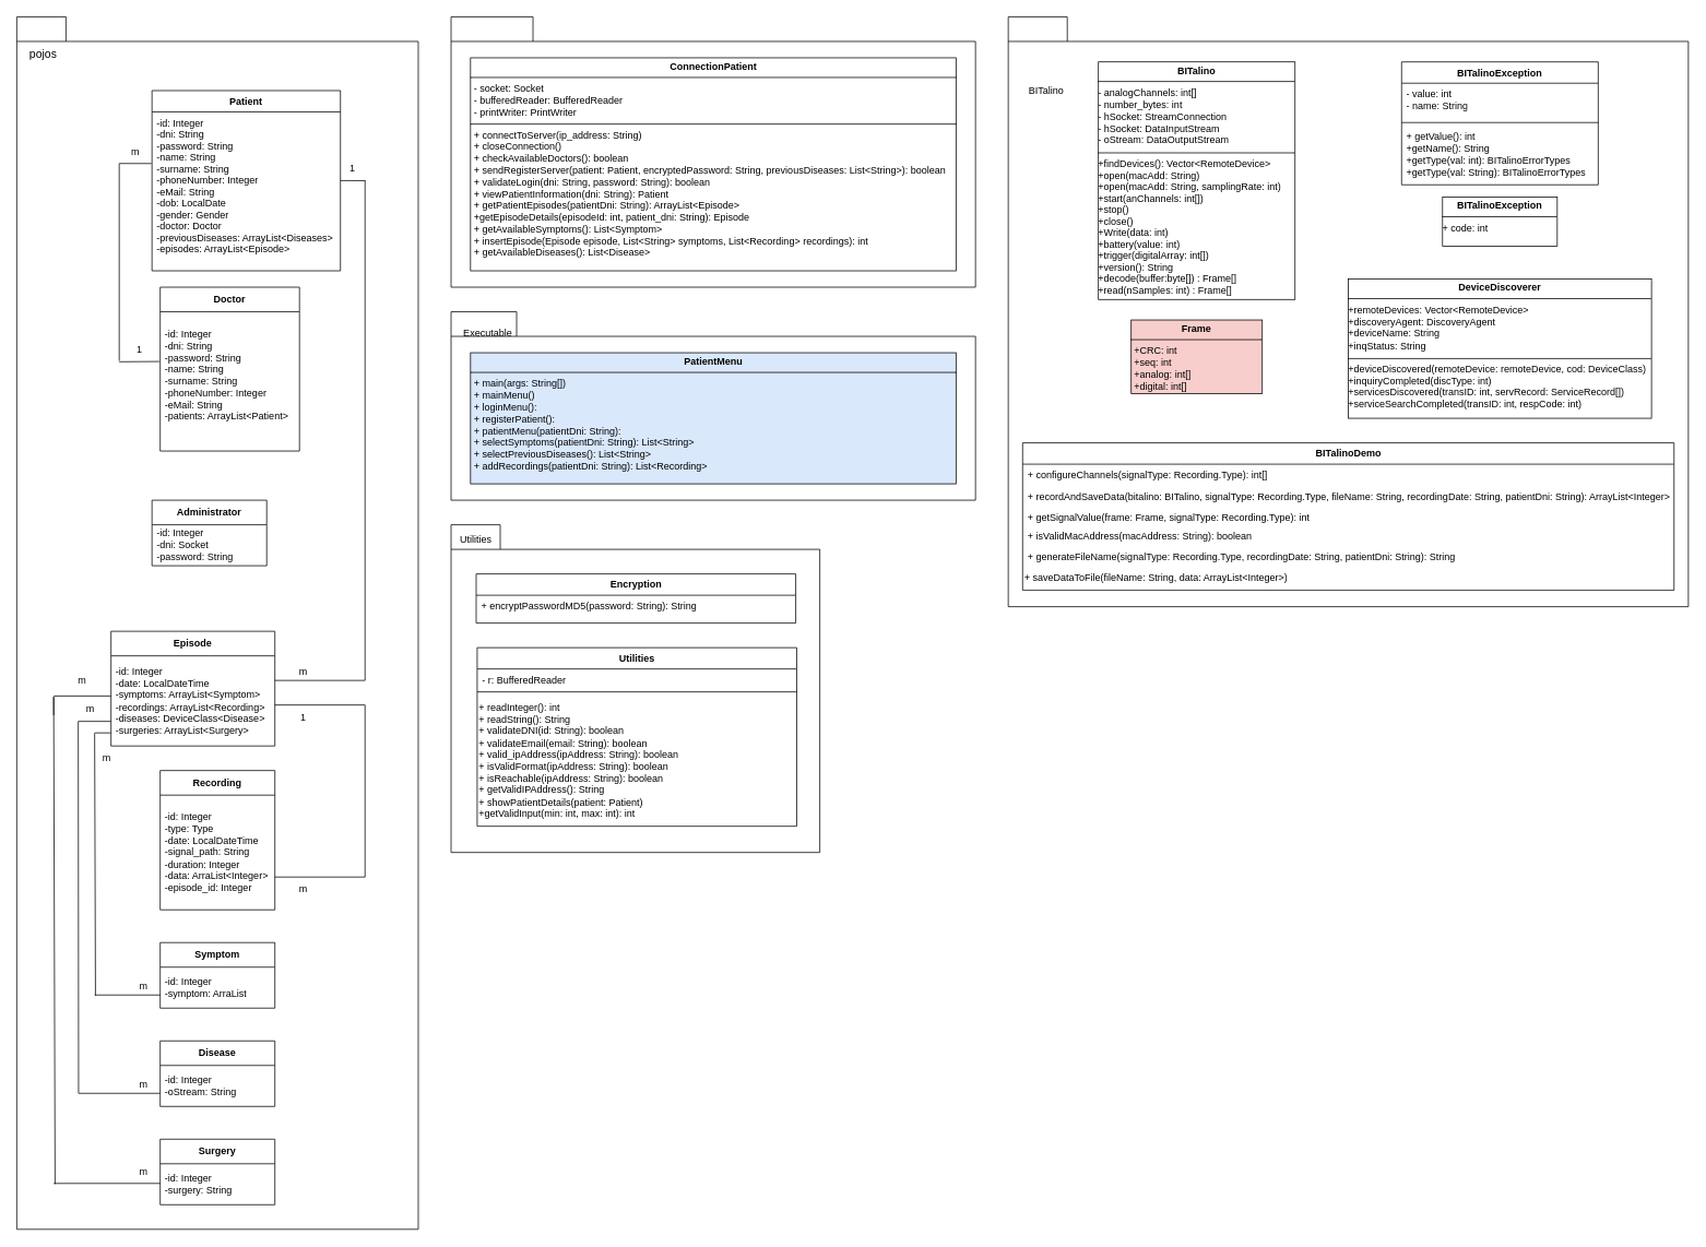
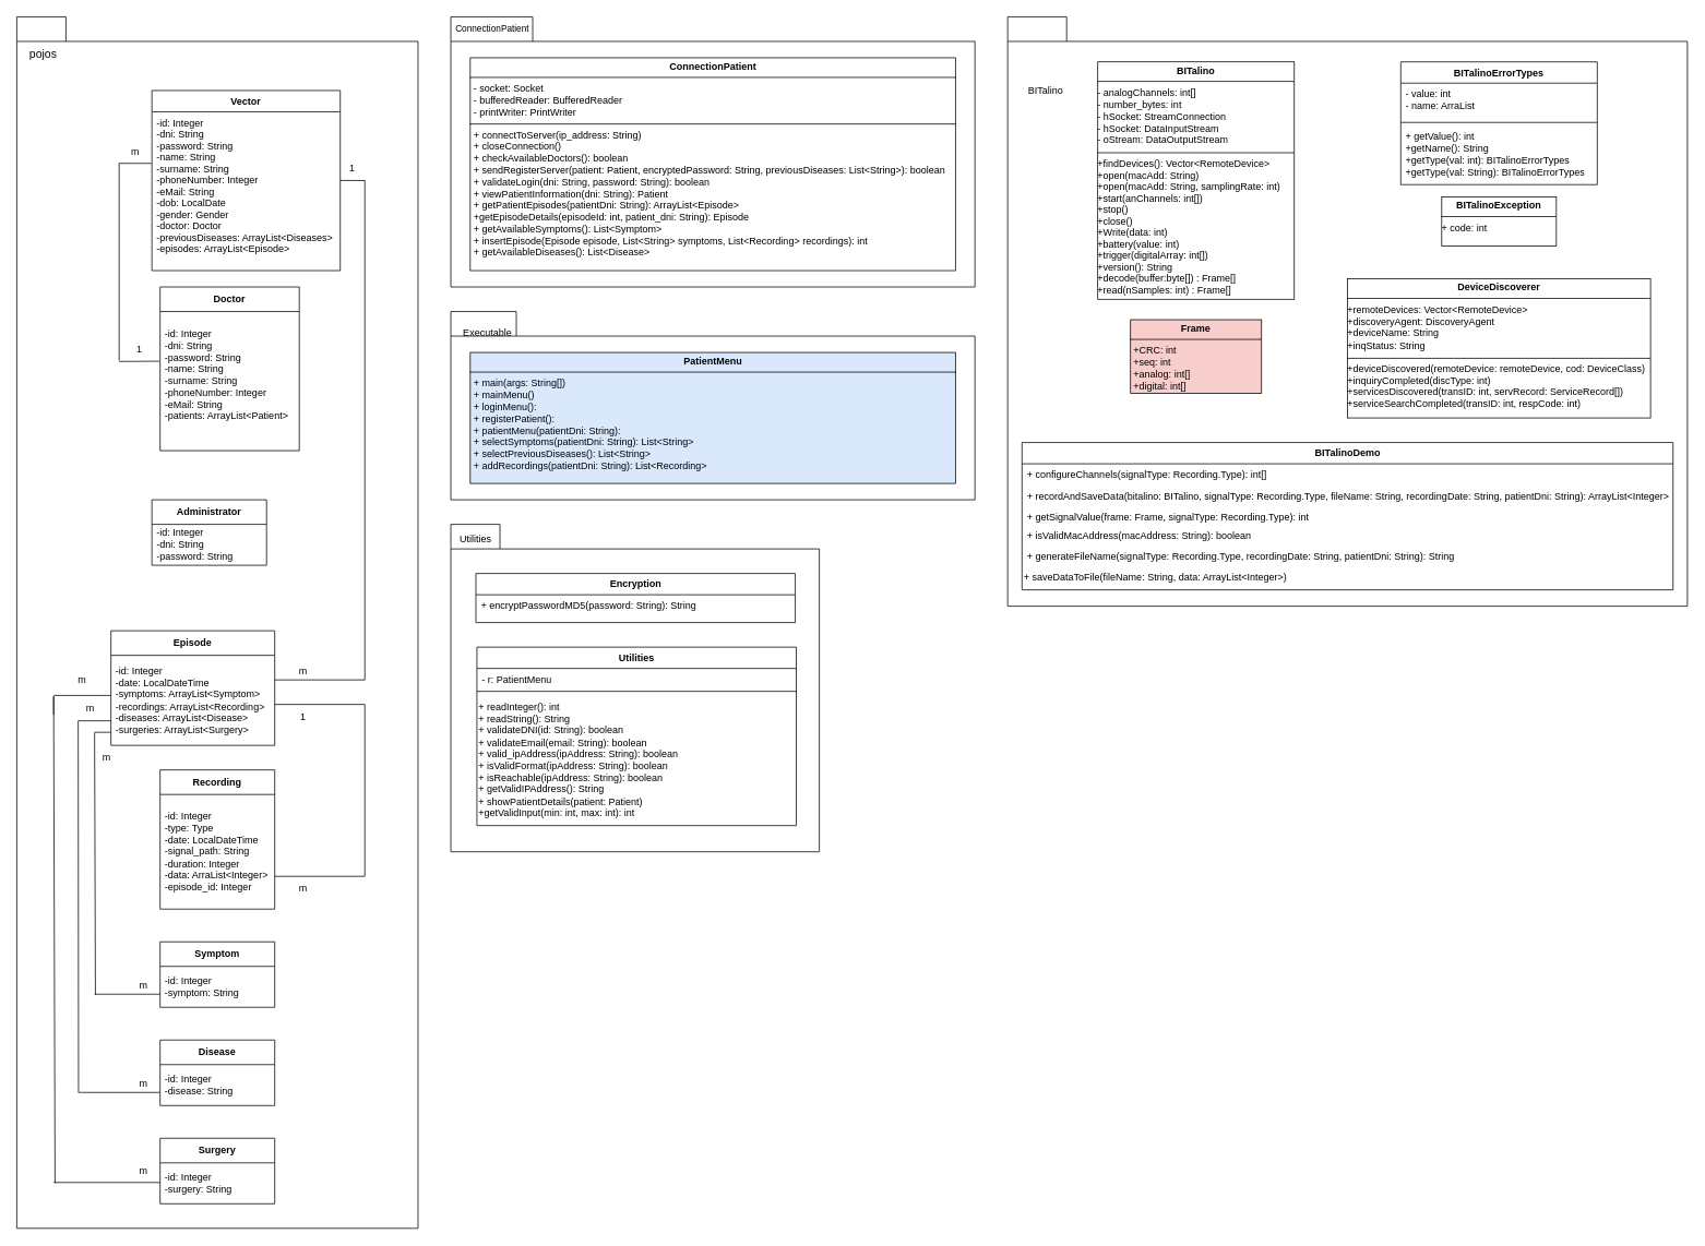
+ <mxCell id="68" value="&lt;font style=&quot;font-size: 11px;&quot;&gt;ConnectionPatient&lt;/font&gt;" style="text;strokeColor=none;fillColor=none;spacingLeft=4;spacingRight=4;overflow=hidden;rotatable=0;points=[[0,0.5],[1,0.5]];portConstraint=eastwest;fontSize=12;whiteSpace=wrap;html=1;align=left;" vertex="1" parent="1"><mxGeometry x="550" y="20" width="130" height="30" as="geometry" /></mxCell>
- <mxCell id="56" value="BITalinoException" style="swimlane;fontStyle=1;align=center;verticalAlign=top;childLayout=stackLayout;horizontal=1;startSize=26;horizontalStack=0;resizeParent=1;resizeParentMax=0;resizeLast=0;collapsible=1;marginBottom=0;whiteSpace=wrap;html=1;" vertex="1" parent="1"><mxGeometry x="1710" y="75" width="240" height="150" as="geometry" /></mxCell>
+ <mxCell id="56" value="BITalinoErrorTypes" style="swimlane;fontStyle=1;align=center;verticalAlign=top;childLayout=stackLayout;horizontal=1;startSize=26;horizontalStack=0;resizeParent=1;resizeParentMax=0;resizeLast=0;collapsible=1;marginBottom=0;whiteSpace=wrap;html=1;" vertex="1" parent="1"><mxGeometry x="1710" y="75" width="240" height="150" as="geometry" /></mxCell>
- <mxCell id="57" value="- value: int&lt;div&gt;- name: String&lt;/div&gt;" style="text;strokeColor=none;fillColor=none;align=left;verticalAlign=top;spacingLeft=4;spacingRight=4;overflow=hidden;rotatable=0;points=[[0,0.5],[1,0.5]];portConstraint=eastwest;whiteSpace=wrap;html=1;" vertex="1" parent="56"><mxGeometry y="26" width="240" height="44" as="geometry" /></mxCell>
+ <mxCell id="57" value="- value: int&lt;div&gt;- name: ArraList&lt;/div&gt;" style="text;strokeColor=none;fillColor=none;align=left;verticalAlign=top;spacingLeft=4;spacingRight=4;overflow=hidden;rotatable=0;points=[[0,0.5],[1,0.5]];portConstraint=eastwest;whiteSpace=wrap;html=1;" vertex="1" parent="56"><mxGeometry y="26" width="240" height="44" as="geometry" /></mxCell>
- <mxCell id="8" value="Patient" style="swimlane;fontStyle=1;align=center;verticalAlign=top;childLayout=stackLayout;horizontal=1;startSize=26;horizontalStack=0;resizeParent=1;resizeLast=0;collapsible=1;marginBottom=0;rounded=0;shadow=0;strokeWidth=1;" vertex="1" parent="1"><mxGeometry x="185" y="110" width="230" height="220" as="geometry"><mxRectangle x="230" y="140" width="160" height="26" as="alternateBounds" /></mxGeometry></mxCell>
+ <mxCell id="8" value="Vector" style="swimlane;fontStyle=1;align=center;verticalAlign=top;childLayout=stackLayout;horizontal=1;startSize=26;horizontalStack=0;resizeParent=1;resizeLast=0;collapsible=1;marginBottom=0;rounded=0;shadow=0;strokeWidth=1;" vertex="1" parent="1"><mxGeometry x="185" y="110" width="230" height="220" as="geometry"><mxRectangle x="230" y="140" width="160" height="26" as="alternateBounds" /></mxGeometry></mxCell>
- <mxCell id="13" value="&lt;div&gt;-id: Integer&lt;br&gt;&lt;/div&gt;-dni: Socket&lt;div&gt;-password: String&lt;/div&gt;" style="text;strokeColor=none;fillColor=none;align=left;verticalAlign=middle;spacingLeft=4;spacingRight=4;overflow=hidden;points=[[0,0.5],[1,0.5]];portConstraint=eastwest;rotatable=0;whiteSpace=wrap;html=1;" vertex="1" parent="12"><mxGeometry y="30" width="140" height="50" as="geometry" /></mxCell>
+ <mxCell id="13" value="&lt;div&gt;-id: Integer&lt;br&gt;&lt;/div&gt;-dni: String&lt;div&gt;-password: String&lt;/div&gt;" style="text;strokeColor=none;fillColor=none;align=left;verticalAlign=middle;spacingLeft=4;spacingRight=4;overflow=hidden;points=[[0,0.5],[1,0.5]];portConstraint=eastwest;rotatable=0;whiteSpace=wrap;html=1;" vertex="1" parent="12"><mxGeometry y="30" width="140" height="50" as="geometry" /></mxCell>
- <mxCell id="75" value="- r: BufferedReader" style="text;strokeColor=none;fillColor=none;align=left;verticalAlign=top;spacingLeft=4;spacingRight=4;overflow=hidden;rotatable=0;points=[[0,0.5],[1,0.5]];portConstraint=eastwest;whiteSpace=wrap;html=1;" vertex="1" parent="74"><mxGeometry y="26" width="390" height="24" as="geometry" /></mxCell>
+ <mxCell id="75" value="- r: PatientMenu" style="text;strokeColor=none;fillColor=none;align=left;verticalAlign=top;spacingLeft=4;spacingRight=4;overflow=hidden;rotatable=0;points=[[0,0.5],[1,0.5]];portConstraint=eastwest;whiteSpace=wrap;html=1;" vertex="1" parent="74"><mxGeometry y="26" width="390" height="24" as="geometry" /></mxCell>
- <mxCell id="15" value="-id: Integer&lt;div&gt;-date: LocalDateTime&lt;/div&gt;&lt;div&gt;-symptoms: ArrayList&amp;lt;Symptom&amp;gt;&lt;/div&gt;&lt;div&gt;-recordings: ArrayList&amp;lt;Recording&amp;gt;&lt;br&gt;&lt;/div&gt;&lt;div&gt;-diseases: DeviceClass&amp;lt;Disease&amp;gt;&lt;/div&gt;&lt;div&gt;-surgeries: ArrayList&amp;lt;Surgery&amp;gt;&lt;/div&gt;" style="text;strokeColor=none;fillColor=none;align=left;verticalAlign=middle;spacingLeft=4;spacingRight=4;overflow=hidden;points=[[0,0.5],[1,0.5]];portConstraint=eastwest;rotatable=0;whiteSpace=wrap;html=1;" vertex="1" parent="14"><mxGeometry y="30" width="200" height="110" as="geometry" /></mxCell>
+ <mxCell id="15" value="-id: Integer&lt;div&gt;-date: LocalDateTime&lt;/div&gt;&lt;div&gt;-symptoms: ArrayList&amp;lt;Symptom&amp;gt;&lt;/div&gt;&lt;div&gt;-recordings: ArrayList&amp;lt;Recording&amp;gt;&lt;br&gt;&lt;/div&gt;&lt;div&gt;-diseases: ArrayList&amp;lt;Disease&amp;gt;&lt;/div&gt;&lt;div&gt;-surgeries: ArrayList&amp;lt;Surgery&amp;gt;&lt;/div&gt;" style="text;strokeColor=none;fillColor=none;align=left;verticalAlign=middle;spacingLeft=4;spacingRight=4;overflow=hidden;points=[[0,0.5],[1,0.5]];portConstraint=eastwest;rotatable=0;whiteSpace=wrap;html=1;" vertex="1" parent="14"><mxGeometry y="30" width="200" height="110" as="geometry" /></mxCell>
- <mxCell id="30" value="-id: Integer&lt;div&gt;-symptom: ArraList&lt;/div&gt;" style="text;strokeColor=none;fillColor=none;align=left;verticalAlign=middle;spacingLeft=4;spacingRight=4;overflow=hidden;points=[[0,0.5],[1,0.5]];portConstraint=eastwest;rotatable=0;whiteSpace=wrap;html=1;" vertex="1" parent="29"><mxGeometry y="30" width="140" height="50" as="geometry" /></mxCell>
+ <mxCell id="30" value="-id: Integer&lt;div&gt;-symptom: String&lt;/div&gt;" style="text;strokeColor=none;fillColor=none;align=left;verticalAlign=middle;spacingLeft=4;spacingRight=4;overflow=hidden;points=[[0,0.5],[1,0.5]];portConstraint=eastwest;rotatable=0;whiteSpace=wrap;html=1;" vertex="1" parent="29"><mxGeometry y="30" width="140" height="50" as="geometry" /></mxCell>
- <mxCell id="32" value="-id: Integer&lt;div&gt;&lt;span style=&quot;background-color: initial;&quot;&gt;-oStream: String&lt;/span&gt;&lt;/div&gt;" style="text;strokeColor=none;fillColor=none;align=left;verticalAlign=middle;spacingLeft=4;spacingRight=4;overflow=hidden;points=[[0,0.5],[1,0.5]];portConstraint=eastwest;rotatable=0;whiteSpace=wrap;html=1;" vertex="1" parent="31"><mxGeometry y="30" width="140" height="50" as="geometry" /></mxCell>
+ <mxCell id="32" value="-id: Integer&lt;div&gt;&lt;span style=&quot;background-color: initial;&quot;&gt;-disease: String&lt;/span&gt;&lt;/div&gt;" style="text;strokeColor=none;fillColor=none;align=left;verticalAlign=middle;spacingLeft=4;spacingRight=4;overflow=hidden;points=[[0,0.5],[1,0.5]];portConstraint=eastwest;rotatable=0;whiteSpace=wrap;html=1;" vertex="1" parent="31"><mxGeometry y="30" width="140" height="50" as="geometry" /></mxCell>
